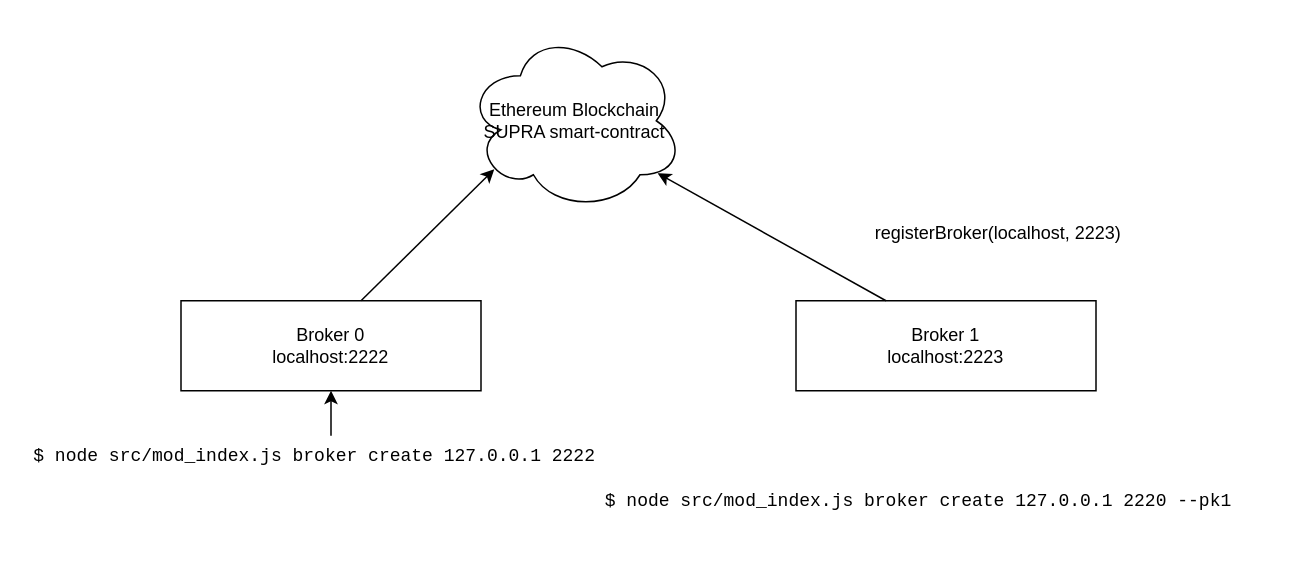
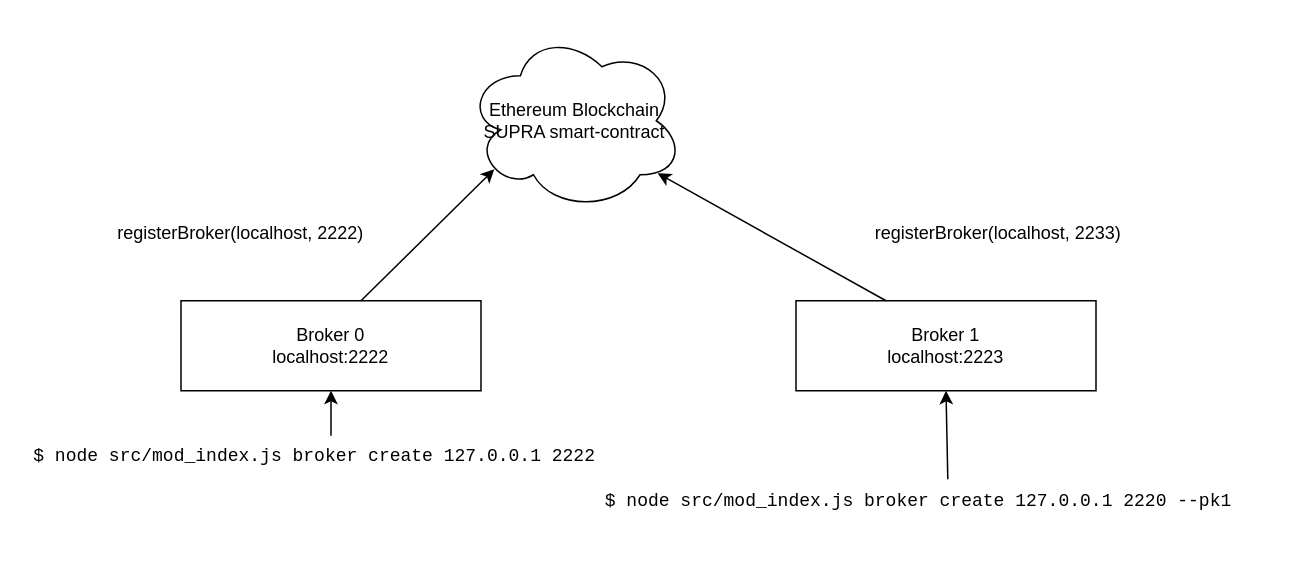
+ <mxCell id="7" value="registerBroker(localhost, 2222)" style="text;html=1;strokeColor=none;fillColor=none;align=center;verticalAlign=middle;whiteSpace=wrap;rounded=0;" parent="1" vertex="1"><mxGeometry x="70" y="140" width="180" height="30" as="geometry" /></mxCell>
- <mxCell id="8" value="registerBroker(localhost, 2223)" style="text;html=1;strokeColor=none;fillColor=none;align=center;verticalAlign=middle;whiteSpace=wrap;rounded=0;" parent="1" vertex="1"><mxGeometry x="550" y="140" width="230" height="30" as="geometry" /></mxCell>
+ <mxCell id="8" value="registerBroker(localhost, 2233)" style="text;html=1;strokeColor=none;fillColor=none;align=center;verticalAlign=middle;whiteSpace=wrap;rounded=0;" parent="1" vertex="1"><mxGeometry x="550" y="140" width="230" height="30" as="geometry" /></mxCell>
+ <mxCell id="12" value="" style="endArrow=classic;html=1;rounded=0;fontFamily=Courier New;entryX=0.5;entryY=1;entryDx=0;entryDy=0;exitX=0.528;exitY=-0.025;exitDx=0;exitDy=0;exitPerimeter=0;" parent="1" source="10" target="3" edge="1"><mxGeometry width="50" height="50" relative="1" as="geometry"><mxPoint x="230" y="300" as="sourcePoint" /><mxPoint x="230" y="270" as="targetPoint" /></mxGeometry></mxCell>
